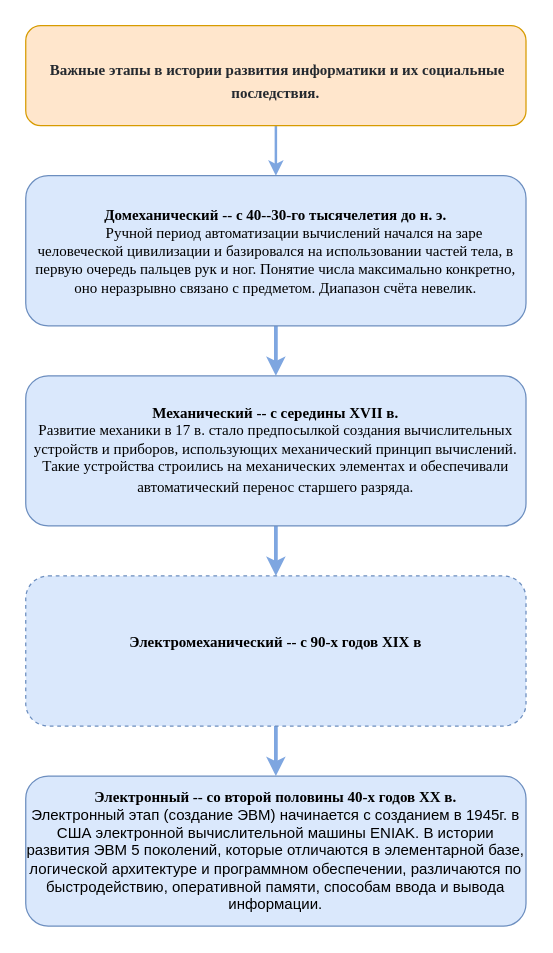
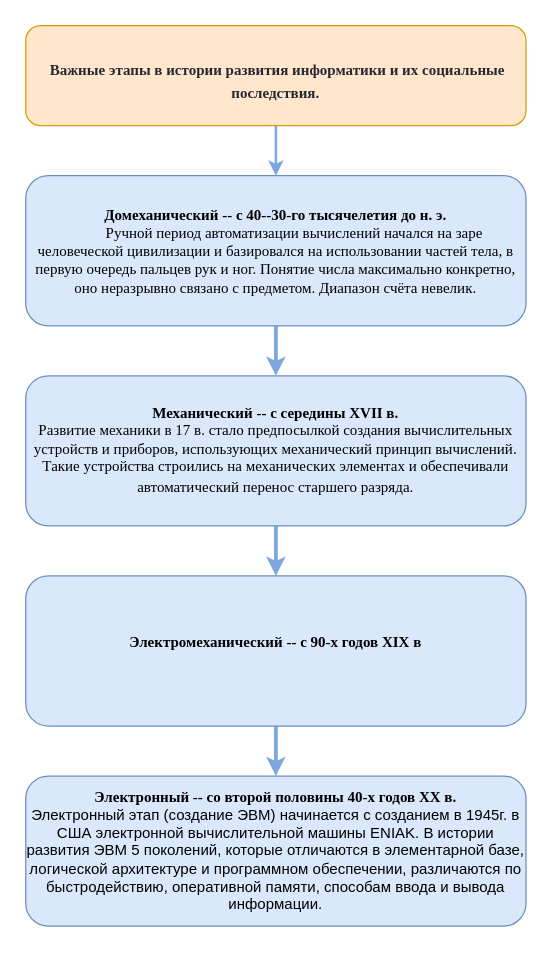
- <mxCell id="9" value="&lt;span style=&quot;font-family: &amp;#34;georgia&amp;#34; , &amp;#34;times new roman&amp;#34; , &amp;#34;times&amp;#34; , serif ; text-align: justify ; text-indent: 30px&quot;&gt;&lt;b&gt;Электромеханический -- с 90-х годов XIX в&lt;br&gt;&lt;/b&gt;&lt;br&gt;&lt;/span&gt;" style="rounded=1;whiteSpace=wrap;html=1;fillColor=#dae8fc;strokeColor=#6c8ebf;labelBackgroundColor=none;fontFamily=Tahoma;fontSize=12;fontColor=#000000;dashed=1;" vertex="1" parent="1"><mxGeometry x="20" y="460" width="400" height="120" as="geometry" /></mxCell>
+ <mxCell id="9" value="&lt;span style=&quot;font-family: &amp;#34;georgia&amp;#34; , &amp;#34;times new roman&amp;#34; , &amp;#34;times&amp;#34; , serif ; text-align: justify ; text-indent: 30px&quot;&gt;&lt;b&gt;Электромеханический -- с 90-х годов XIX в&lt;br&gt;&lt;/b&gt;&lt;br&gt;&lt;/span&gt;" style="rounded=1;whiteSpace=wrap;html=1;fillColor=#dae8fc;strokeColor=#6c8ebf;labelBackgroundColor=none;fontFamily=Tahoma;fontSize=12;fontColor=#000000;" vertex="1" parent="1"><mxGeometry x="20" y="460" width="400" height="120" as="geometry" /></mxCell>
